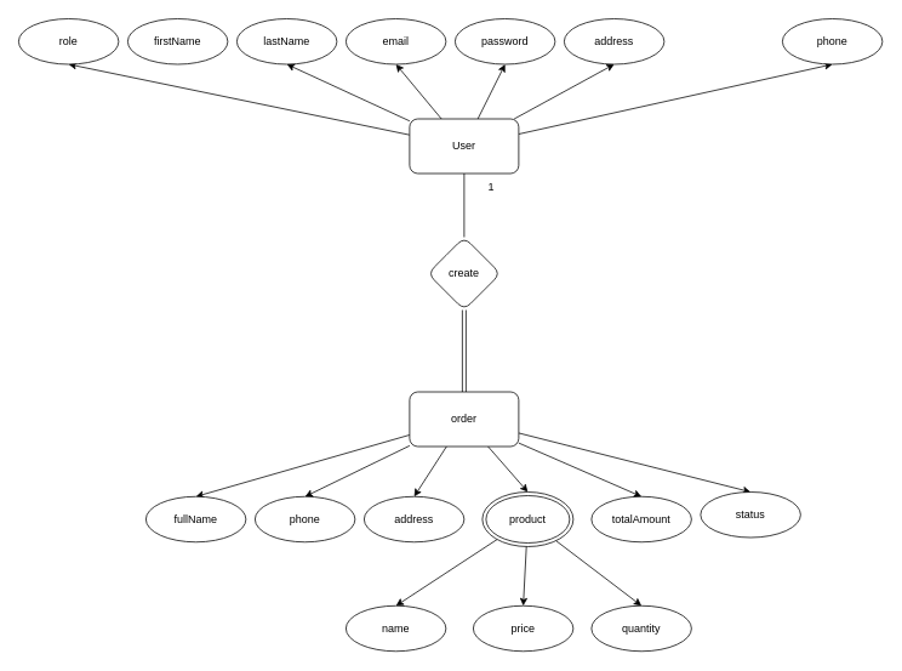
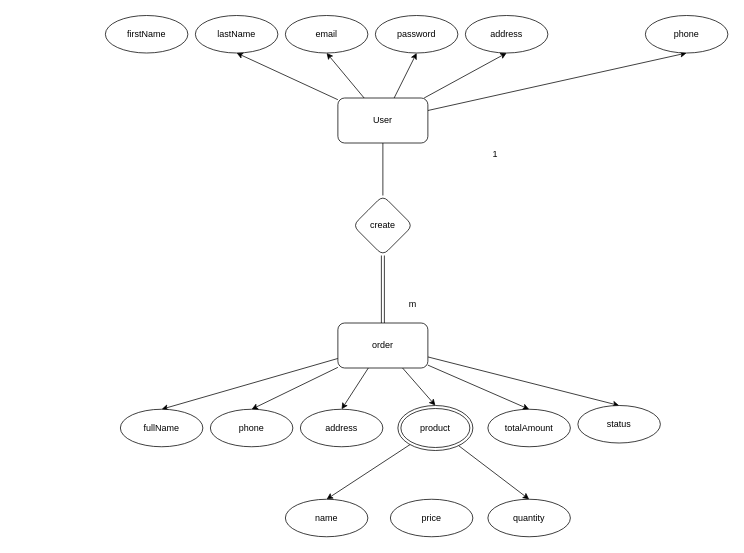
- <mxCell id="16" value="role" style="ellipse;whiteSpace=wrap;html=1;" parent="1" vertex="1"><mxGeometry x="20" y="20" width="110" height="50" as="geometry" /></mxCell>
- <mxCell id="2" value="" style="edgeStyle=none;html=1;entryX=0.5;entryY=1;entryDx=0;entryDy=0;" parent="1" source="8" target="16" edge="1"><mxGeometry relative="1" as="geometry"><mxPoint x="510" y="60" as="targetPoint" /></mxGeometry></mxCell>
- <mxCell id="38" value="1" style="text;html=1;strokeColor=none;fillColor=none;align=center;verticalAlign=middle;whiteSpace=wrap;rounded=0;" parent="1" vertex="1"><mxGeometry x="510" y="190" width="60" height="30" as="geometry" /></mxCell>
+ <mxCell id="38" value="1" style="text;html=1;strokeColor=none;fillColor=none;align=center;verticalAlign=middle;whiteSpace=wrap;rounded=0;" parent="1" vertex="1"><mxGeometry x="630" y="190" width="60" height="30" as="geometry" /></mxCell>
+ <mxCell id="39" value="m" style="text;html=1;strokeColor=none;fillColor=none;align=center;verticalAlign=middle;whiteSpace=wrap;rounded=0;" vertex="1" parent="1"><mxGeometry x="520" y="390" width="60" height="30" as="geometry" /></mxCell>
- <mxCell id="28" style="edgeStyle=none;html=1;entryX=0.5;entryY=0;entryDx=0;entryDy=0;" parent="1" source="30" target="32" edge="1"><mxGeometry relative="1" as="geometry" /></mxCell>
